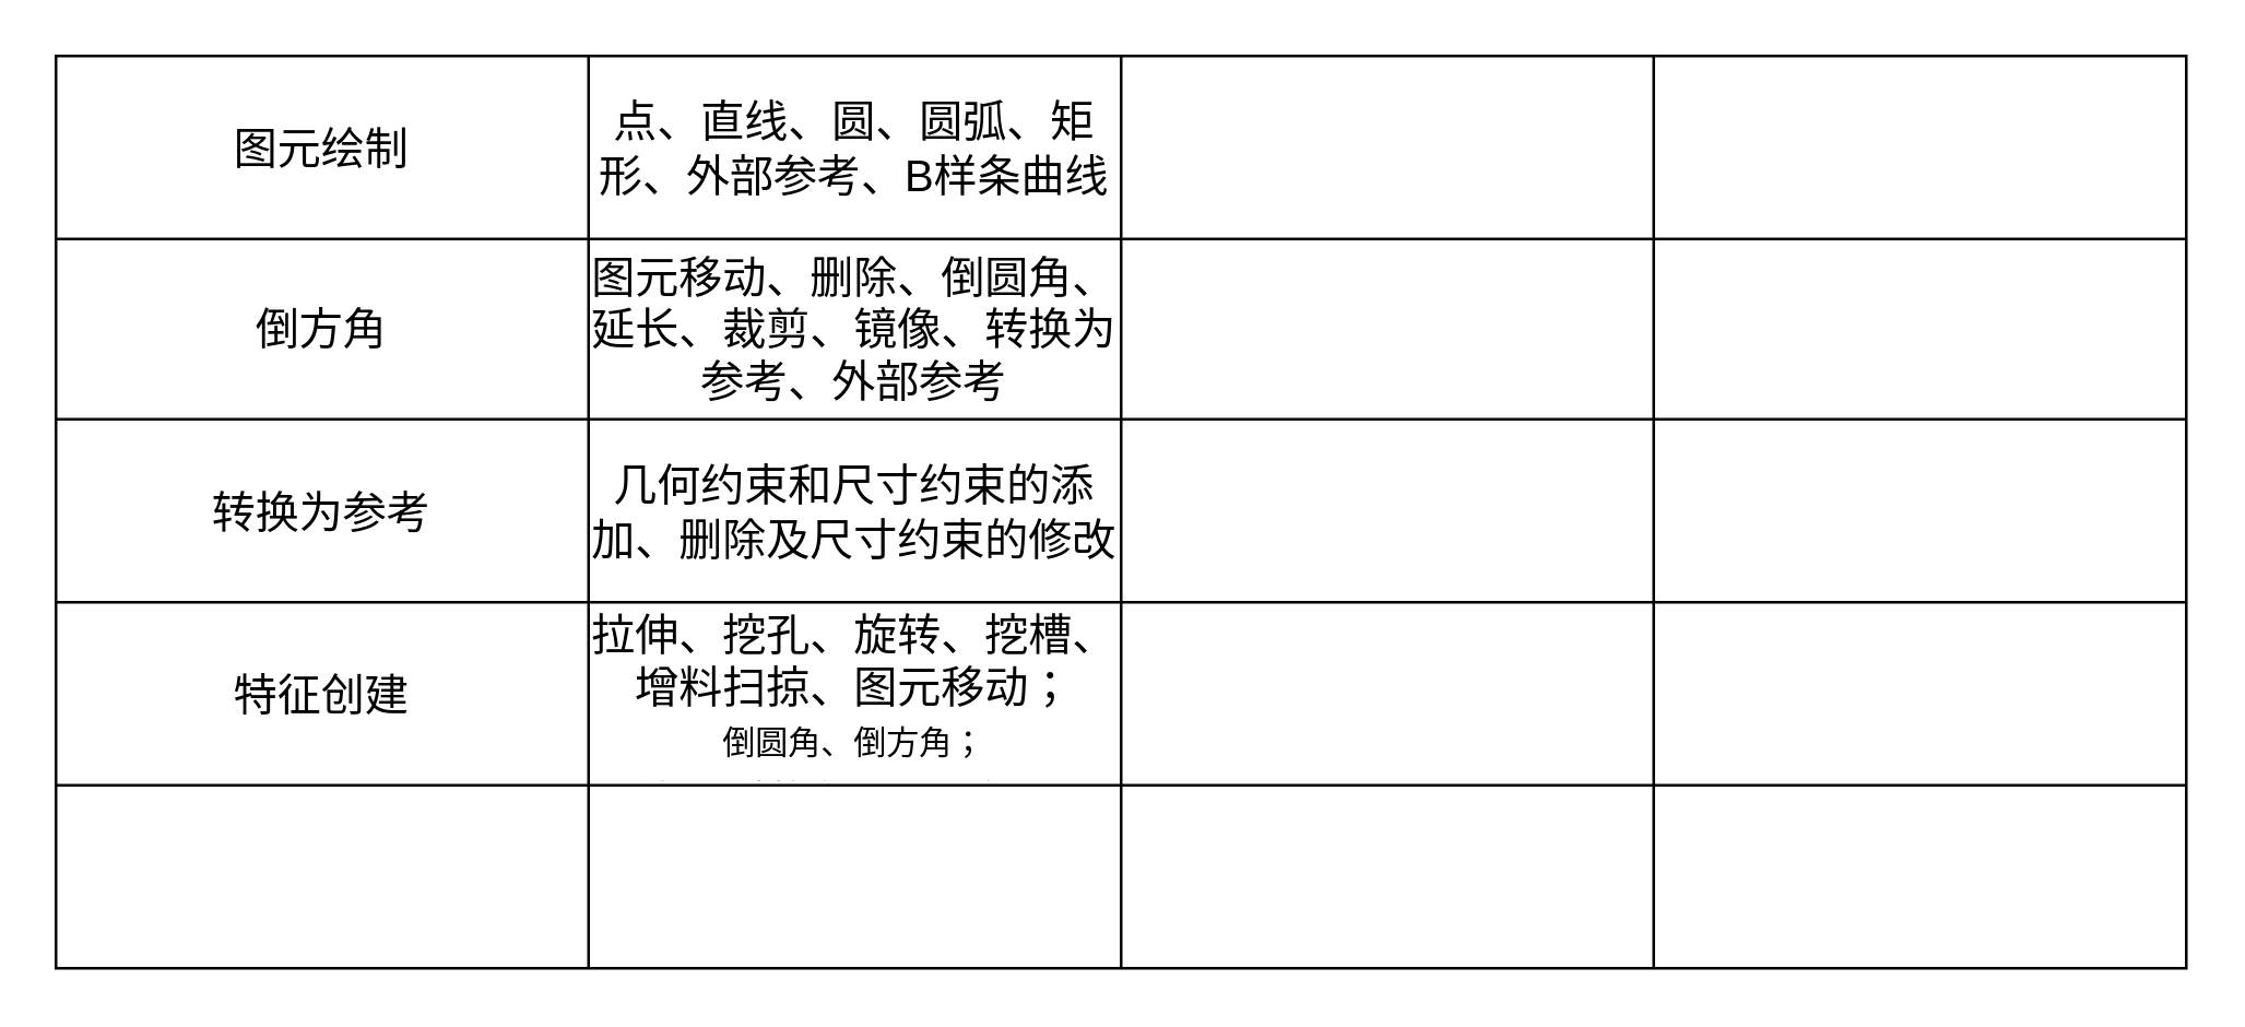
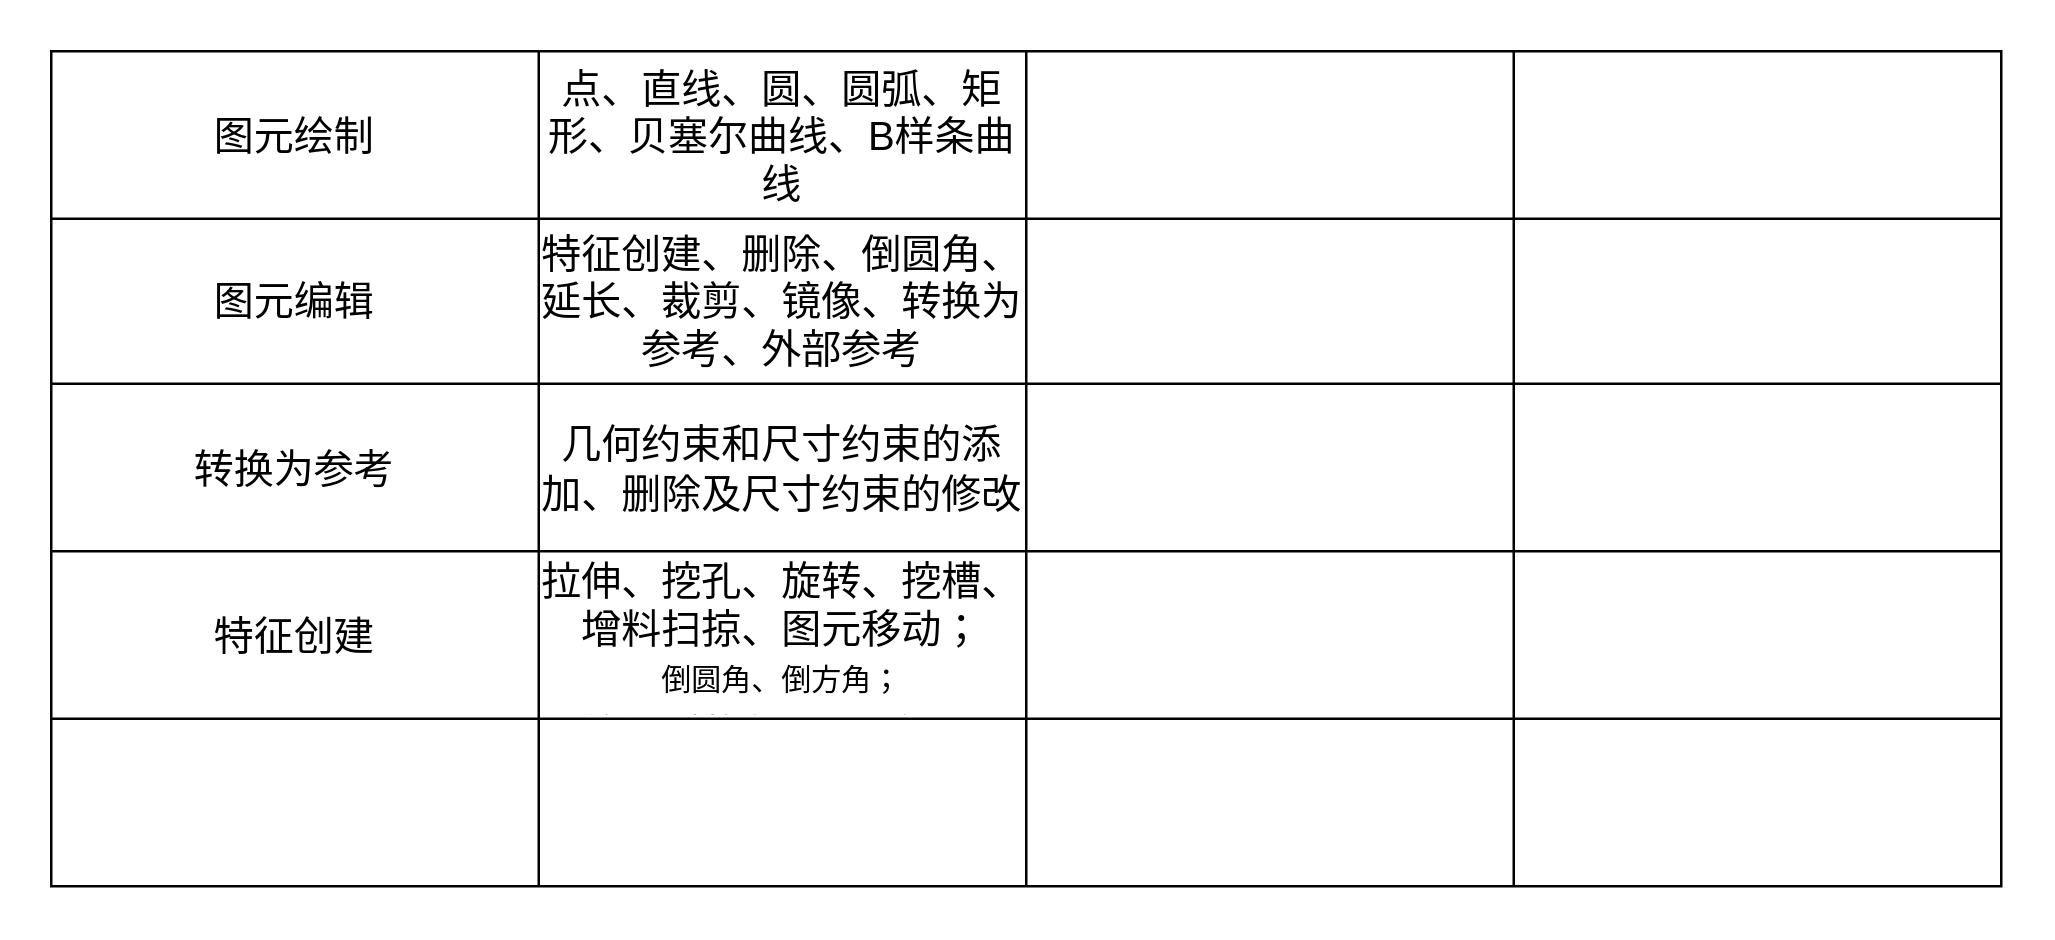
- <mxCell id="5" value="点、直线、圆、圆弧、矩形、外部参考、B样条曲线" style="shape=partialRectangle;html=1;whiteSpace=wrap;connectable=0;strokeColor=inherit;overflow=hidden;fillColor=none;top=0;left=0;bottom=0;right=0;pointerEvents=1;fontSize=16;rounded=1;" vertex="1" parent="3"><mxGeometry x="195" width="195" height="67" as="geometry"><mxRectangle width="195" height="67" as="alternateBounds" /></mxGeometry></mxCell>
+ <mxCell id="5" value="点、直线、圆、圆弧、矩形、贝塞尔曲线、B样条曲线" style="shape=partialRectangle;html=1;whiteSpace=wrap;connectable=0;strokeColor=inherit;overflow=hidden;fillColor=none;top=0;left=0;bottom=0;right=0;pointerEvents=1;fontSize=16;rounded=1;" vertex="1" parent="3"><mxGeometry x="195" width="195" height="67" as="geometry"><mxRectangle width="195" height="67" as="alternateBounds" /></mxGeometry></mxCell>
- <mxCell id="9" value="倒方角" style="shape=partialRectangle;html=1;whiteSpace=wrap;connectable=0;strokeColor=inherit;overflow=hidden;fillColor=none;top=0;left=0;bottom=0;right=0;pointerEvents=1;fontSize=16;rounded=1;" vertex="1" parent="8"><mxGeometry width="195" height="66" as="geometry"><mxRectangle width="195" height="66" as="alternateBounds" /></mxGeometry></mxCell>
+ <mxCell id="9" value="图元编辑" style="shape=partialRectangle;html=1;whiteSpace=wrap;connectable=0;strokeColor=inherit;overflow=hidden;fillColor=none;top=0;left=0;bottom=0;right=0;pointerEvents=1;fontSize=16;rounded=1;" vertex="1" parent="8"><mxGeometry width="195" height="66" as="geometry"><mxRectangle width="195" height="66" as="alternateBounds" /></mxGeometry></mxCell>
- <mxCell id="10" value="图元移动、删除、倒圆角、延长、裁剪、镜像、转换为参考、外部参考" style="shape=partialRectangle;html=1;whiteSpace=wrap;connectable=0;strokeColor=inherit;overflow=hidden;fillColor=none;top=0;left=0;bottom=0;right=0;pointerEvents=1;fontSize=16;rounded=1;" vertex="1" parent="8"><mxGeometry x="195" width="195" height="66" as="geometry"><mxRectangle width="195" height="66" as="alternateBounds" /></mxGeometry></mxCell>
+ <mxCell id="10" value="特征创建、删除、倒圆角、延长、裁剪、镜像、转换为参考、外部参考" style="shape=partialRectangle;html=1;whiteSpace=wrap;connectable=0;strokeColor=inherit;overflow=hidden;fillColor=none;top=0;left=0;bottom=0;right=0;pointerEvents=1;fontSize=16;rounded=1;" vertex="1" parent="8"><mxGeometry x="195" width="195" height="66" as="geometry"><mxRectangle width="195" height="66" as="alternateBounds" /></mxGeometry></mxCell>
